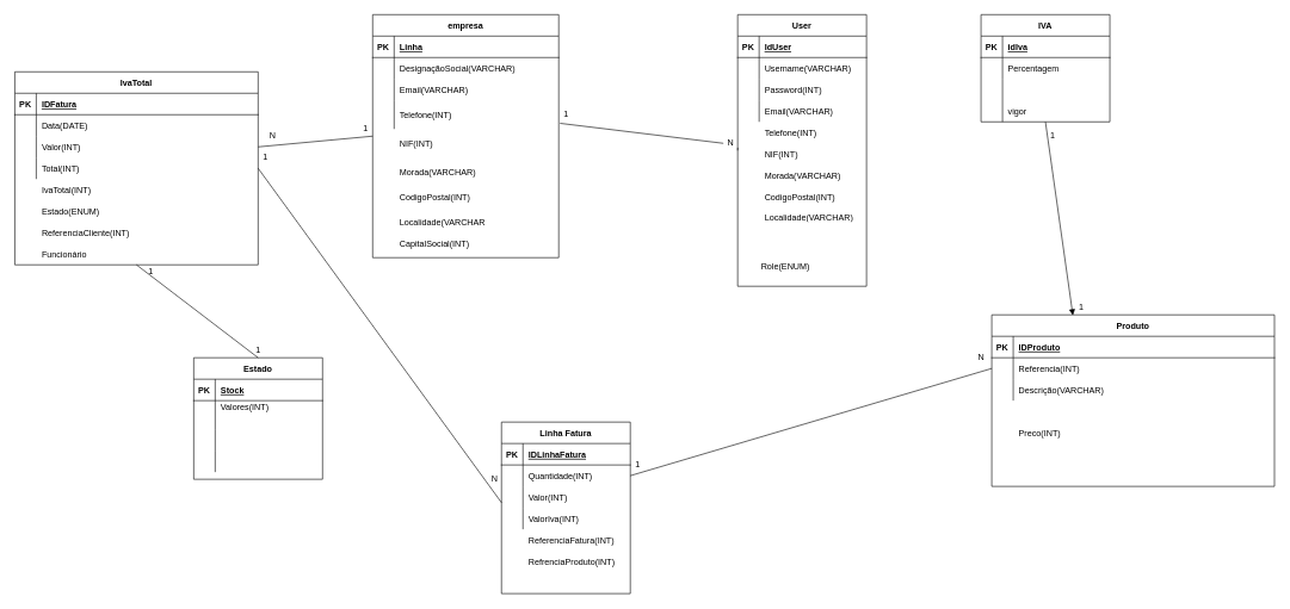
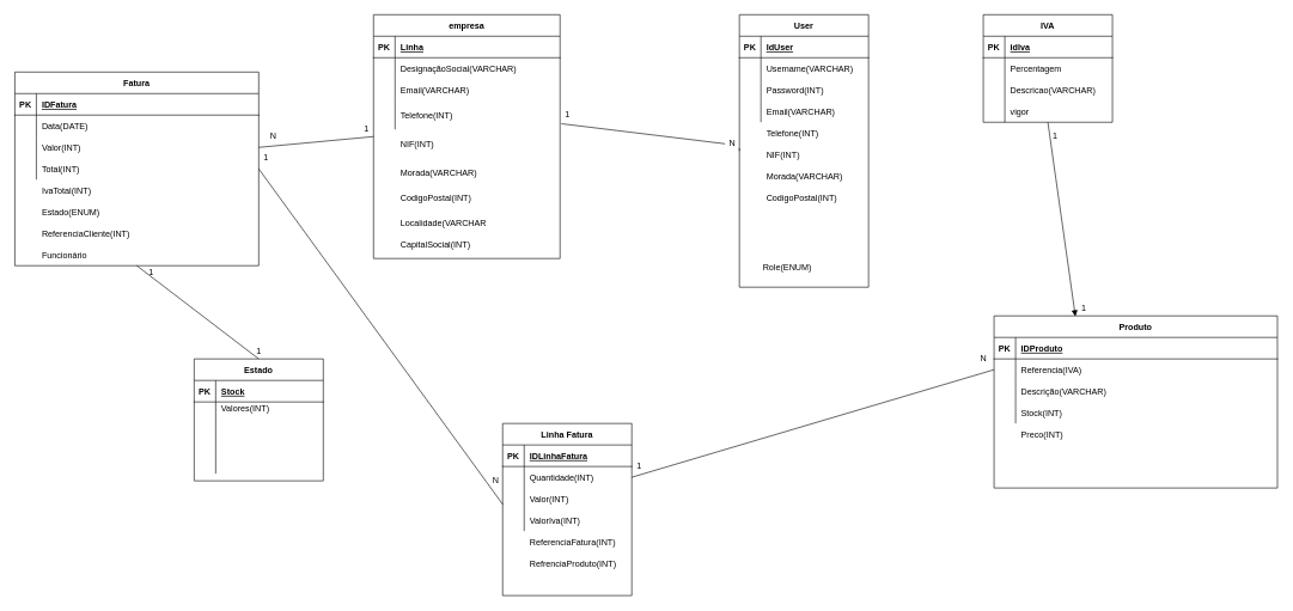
- <mxCell id="66" value="IvaTotal" style="shape=table;startSize=30;container=1;collapsible=1;childLayout=tableLayout;fixedRows=1;rowLines=0;fontStyle=1;align=center;resizeLast=1;" parent="1" vertex="1"><mxGeometry x="20" y="100" width="340" height="270" as="geometry" /></mxCell>
+ <mxCell id="66" value="Fatura" style="shape=table;startSize=30;container=1;collapsible=1;childLayout=tableLayout;fixedRows=1;rowLines=0;fontStyle=1;align=center;resizeLast=1;" parent="1" vertex="1"><mxGeometry x="20" y="100" width="340" height="270" as="geometry" /></mxCell>
+ <mxCell id="48" value="Descricao(VARCHAR)" style="shape=partialRectangle;connectable=0;fillColor=none;top=0;left=0;bottom=0;right=0;align=left;spacingLeft=6;overflow=hidden;" parent="46" vertex="1"><mxGeometry x="30" width="150" height="30" as="geometry"><mxRectangle width="150" height="30" as="alternateBounds" /></mxGeometry></mxCell>
- <mxCell id="37" value="Localidade(VARCHAR)" style="shape=partialRectangle;connectable=0;fillColor=none;top=0;left=0;bottom=0;right=0;align=left;spacingLeft=6;overflow=hidden;" parent="1" vertex="1"><mxGeometry x="1060" y="295" width="150" height="15" as="geometry"><mxRectangle width="150" height="30" as="alternateBounds" /></mxGeometry></mxCell>
- <mxCell id="58" value="Referencia(INT)" style="shape=partialRectangle;connectable=0;fillColor=none;top=0;left=0;bottom=0;right=0;align=left;spacingLeft=6;overflow=hidden;" parent="56" vertex="1"><mxGeometry x="30" width="365" height="30" as="geometry"><mxRectangle width="365" height="30" as="alternateBounds" /></mxGeometry></mxCell>
+ <mxCell id="58" value="Referencia(IVA)" style="shape=partialRectangle;connectable=0;fillColor=none;top=0;left=0;bottom=0;right=0;align=left;spacingLeft=6;overflow=hidden;" parent="56" vertex="1"><mxGeometry x="30" width="365" height="30" as="geometry"><mxRectangle width="365" height="30" as="alternateBounds" /></mxGeometry></mxCell>
+ <mxCell id="64" value="Stock(INT)" style="shape=partialRectangle;connectable=0;fillColor=none;top=0;left=0;bottom=0;right=0;align=left;spacingLeft=6;overflow=hidden;" parent="62" vertex="1"><mxGeometry x="30" width="365" height="30" as="geometry"><mxRectangle width="365" height="30" as="alternateBounds" /></mxGeometry></mxCell>
